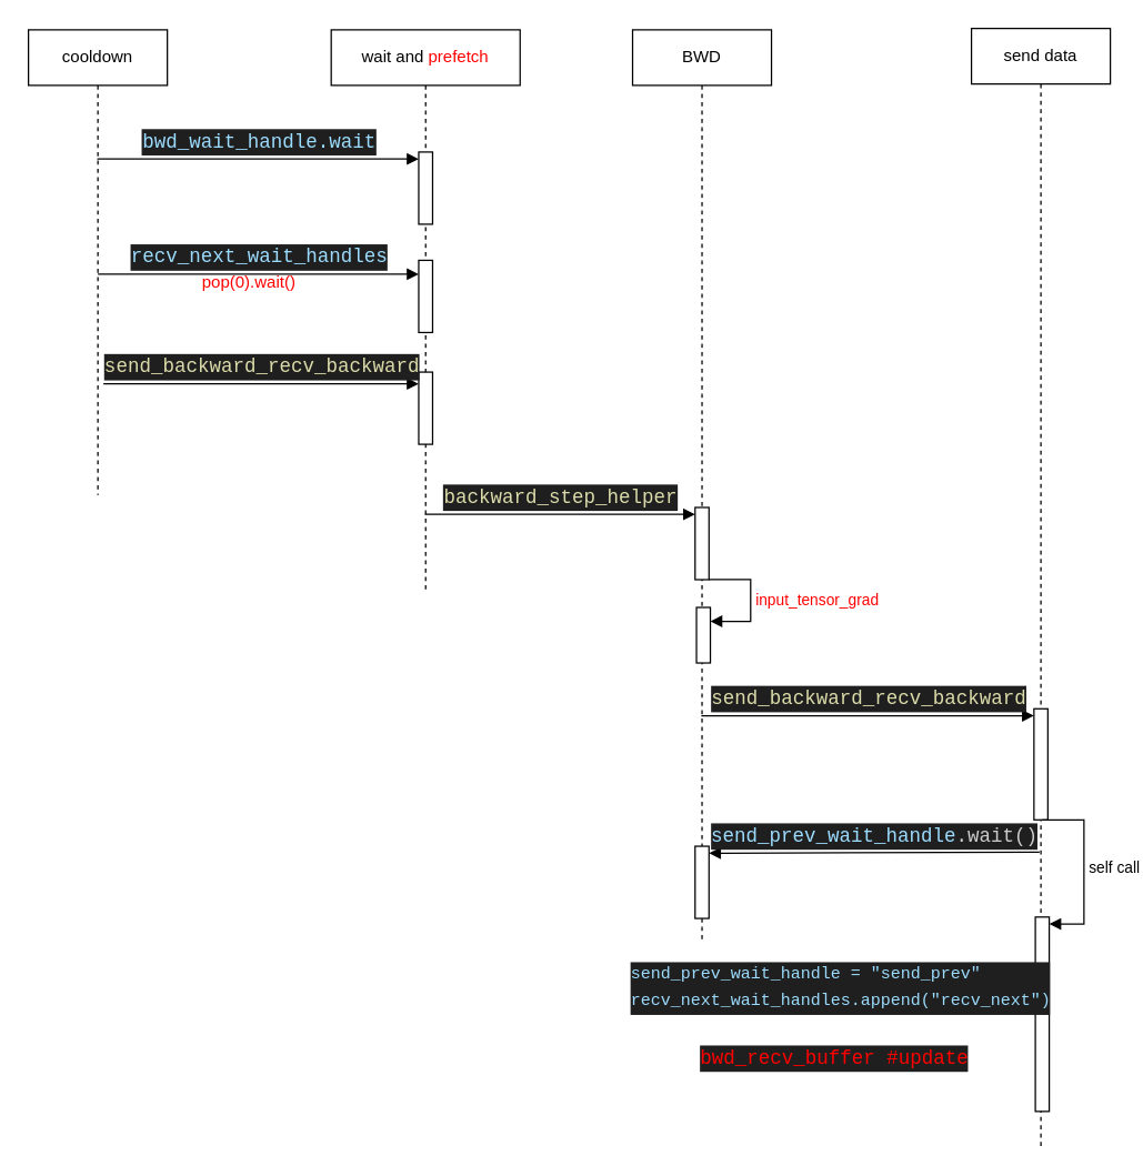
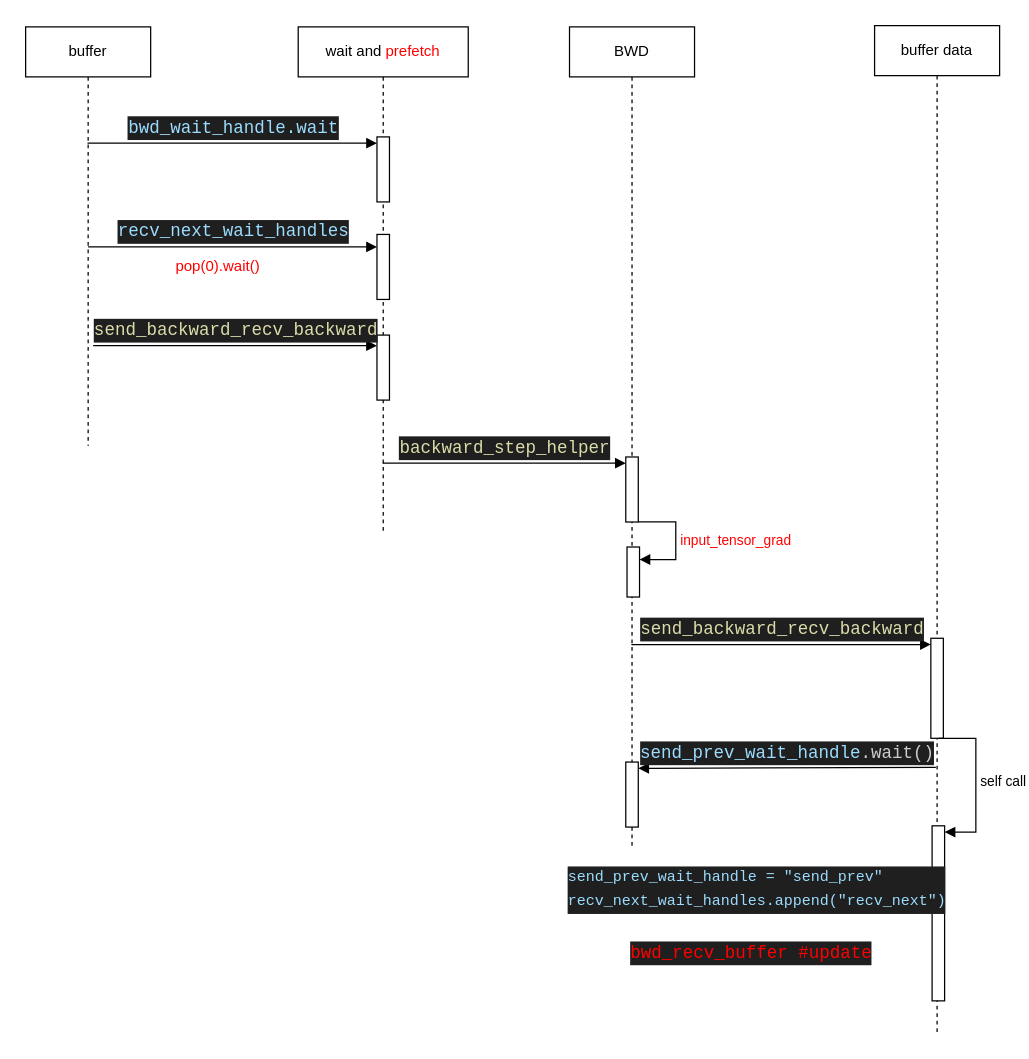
- <mxCell id="12" value="send data" style="shape=umlLifeline;whiteSpace=wrap;html=1;container=1;dropTarget=0;collapsible=0;recursiveResize=0;outlineConnect=0;portConstraint=eastwest;newEdgeStyle={&quot;curved&quot;:0,&quot;rounded&quot;:0};points=[[0,0,0,0,5],[0,1,0,0,-5],[1,0,0,0,5],[1,1,0,0,-5]];perimeter=rectanglePerimeter;targetShapes=umlLifeline;participant=label;" vertex="1" parent="1"><mxGeometry x="699" y="20" width="100" height="805" as="geometry" /></mxCell>
+ <mxCell id="12" value="buffer data" style="shape=umlLifeline;whiteSpace=wrap;html=1;container=1;dropTarget=0;collapsible=0;recursiveResize=0;outlineConnect=0;portConstraint=eastwest;newEdgeStyle={&quot;curved&quot;:0,&quot;rounded&quot;:0};points=[[0,0,0,0,5],[0,1,0,0,-5],[1,0,0,0,5],[1,1,0,0,-5]];perimeter=rectanglePerimeter;targetShapes=umlLifeline;participant=label;" vertex="1" parent="1"><mxGeometry x="699" y="20" width="100" height="805" as="geometry" /></mxCell>
- <mxCell id="2" value="cooldown" style="shape=umlLifeline;perimeter=lifelinePerimeter;whiteSpace=wrap;html=1;container=1;dropTarget=0;collapsible=0;recursiveResize=0;outlineConnect=0;portConstraint=eastwest;newEdgeStyle={&quot;curved&quot;:0,&quot;rounded&quot;:0};" vertex="1" parent="1"><mxGeometry x="20" y="21" width="100" height="335" as="geometry" /></mxCell>
+ <mxCell id="2" value="buffer" style="shape=umlLifeline;perimeter=lifelinePerimeter;whiteSpace=wrap;html=1;container=1;dropTarget=0;collapsible=0;recursiveResize=0;outlineConnect=0;portConstraint=eastwest;newEdgeStyle={&quot;curved&quot;:0,&quot;rounded&quot;:0};" vertex="1" parent="1"><mxGeometry x="20" y="21" width="100" height="335" as="geometry" /></mxCell>
- <mxCell id="19" value="&lt;font color=&quot;#ff0000&quot;&gt;pop(0).wait()&lt;/font&gt;" style="text;html=1;align=center;verticalAlign=middle;whiteSpace=wrap;rounded=0;" vertex="1" parent="1"><mxGeometry x="139" y="188" width="80" height="30" as="geometry" /></mxCell>
+ <mxCell id="19" value="&lt;font color=&quot;#ff0000&quot;&gt;pop(0).wait()&lt;/font&gt;" style="text;html=1;align=center;verticalAlign=middle;whiteSpace=wrap;rounded=0;" vertex="1" parent="1"><mxGeometry x="134" y="198" width="80" height="30" as="geometry" /></mxCell>
